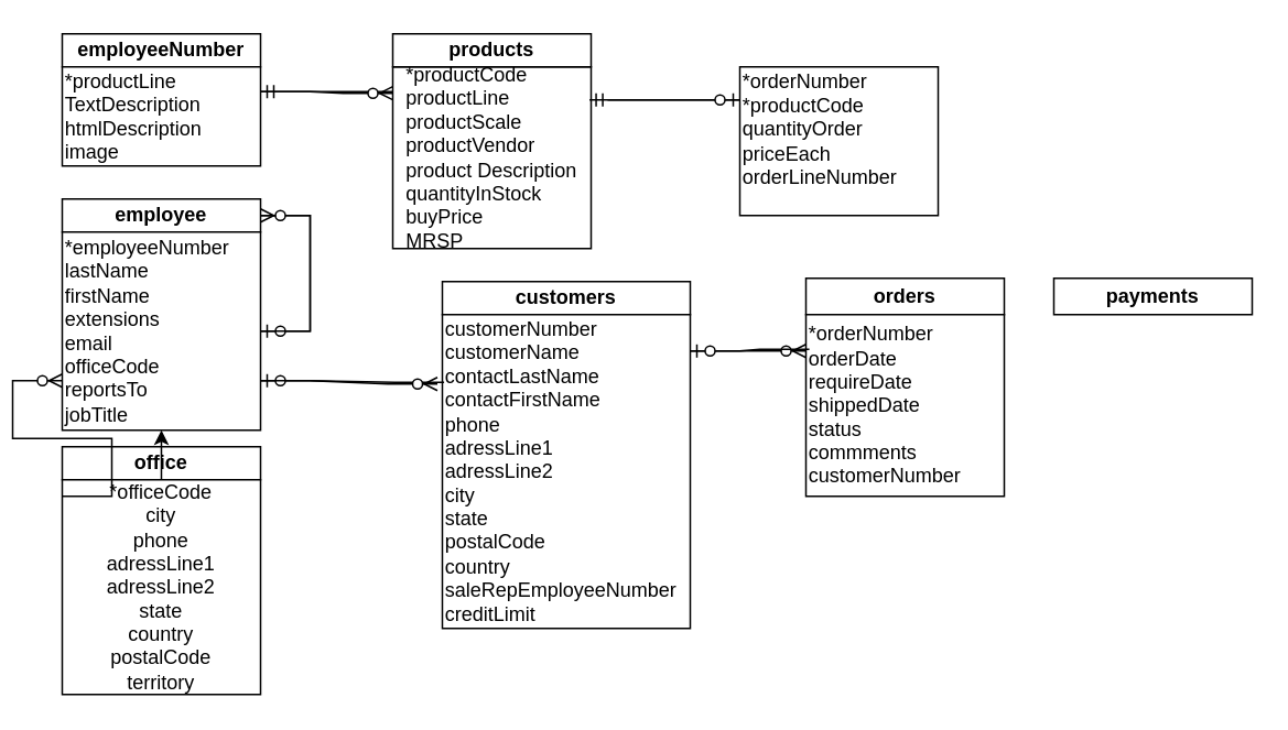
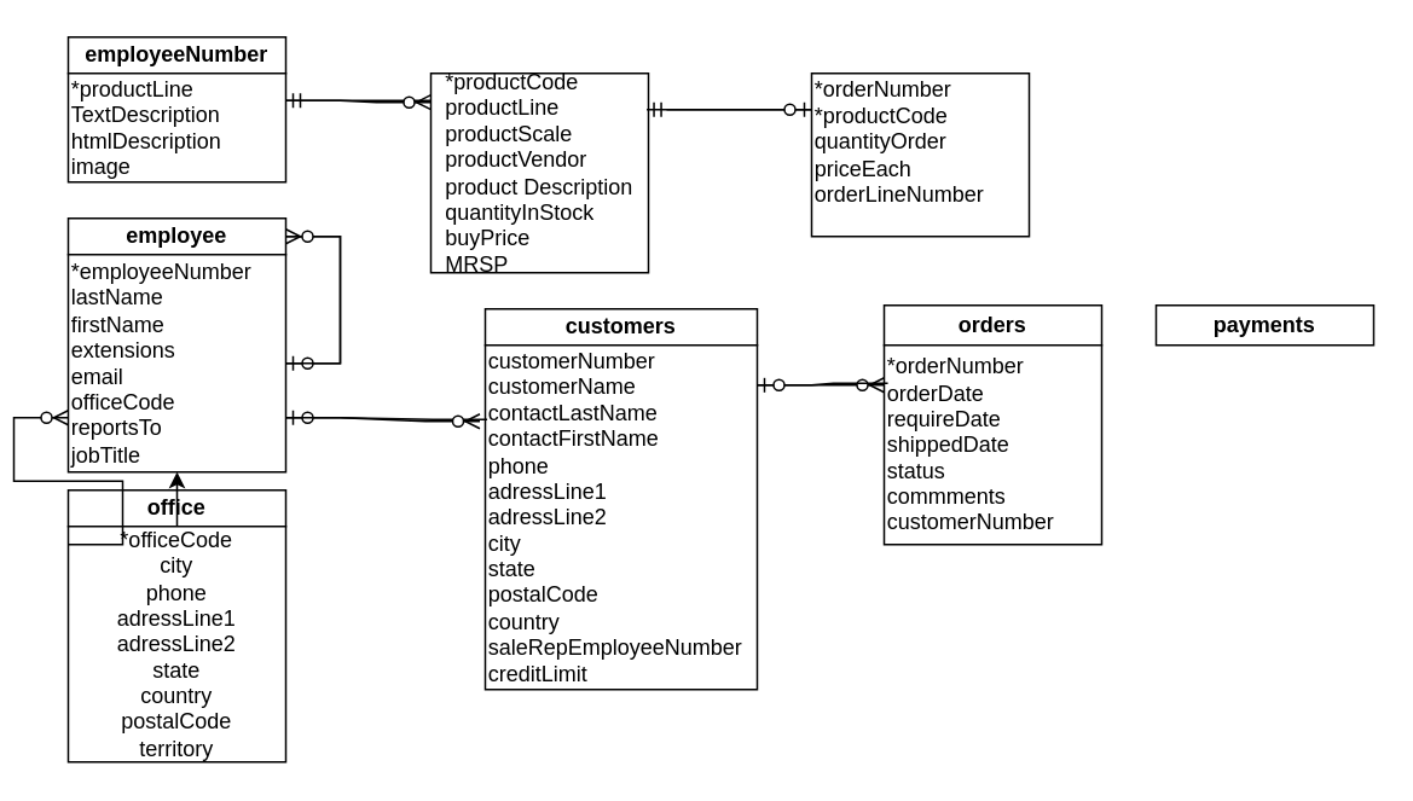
- <mxCell id="6" value="&lt;b&gt;products&lt;/b&gt;" style="rounded=0;whiteSpace=wrap;html=1;" vertex="1" parent="1"><mxGeometry x="220" y="20" width="120" height="20" as="geometry" /></mxCell>
